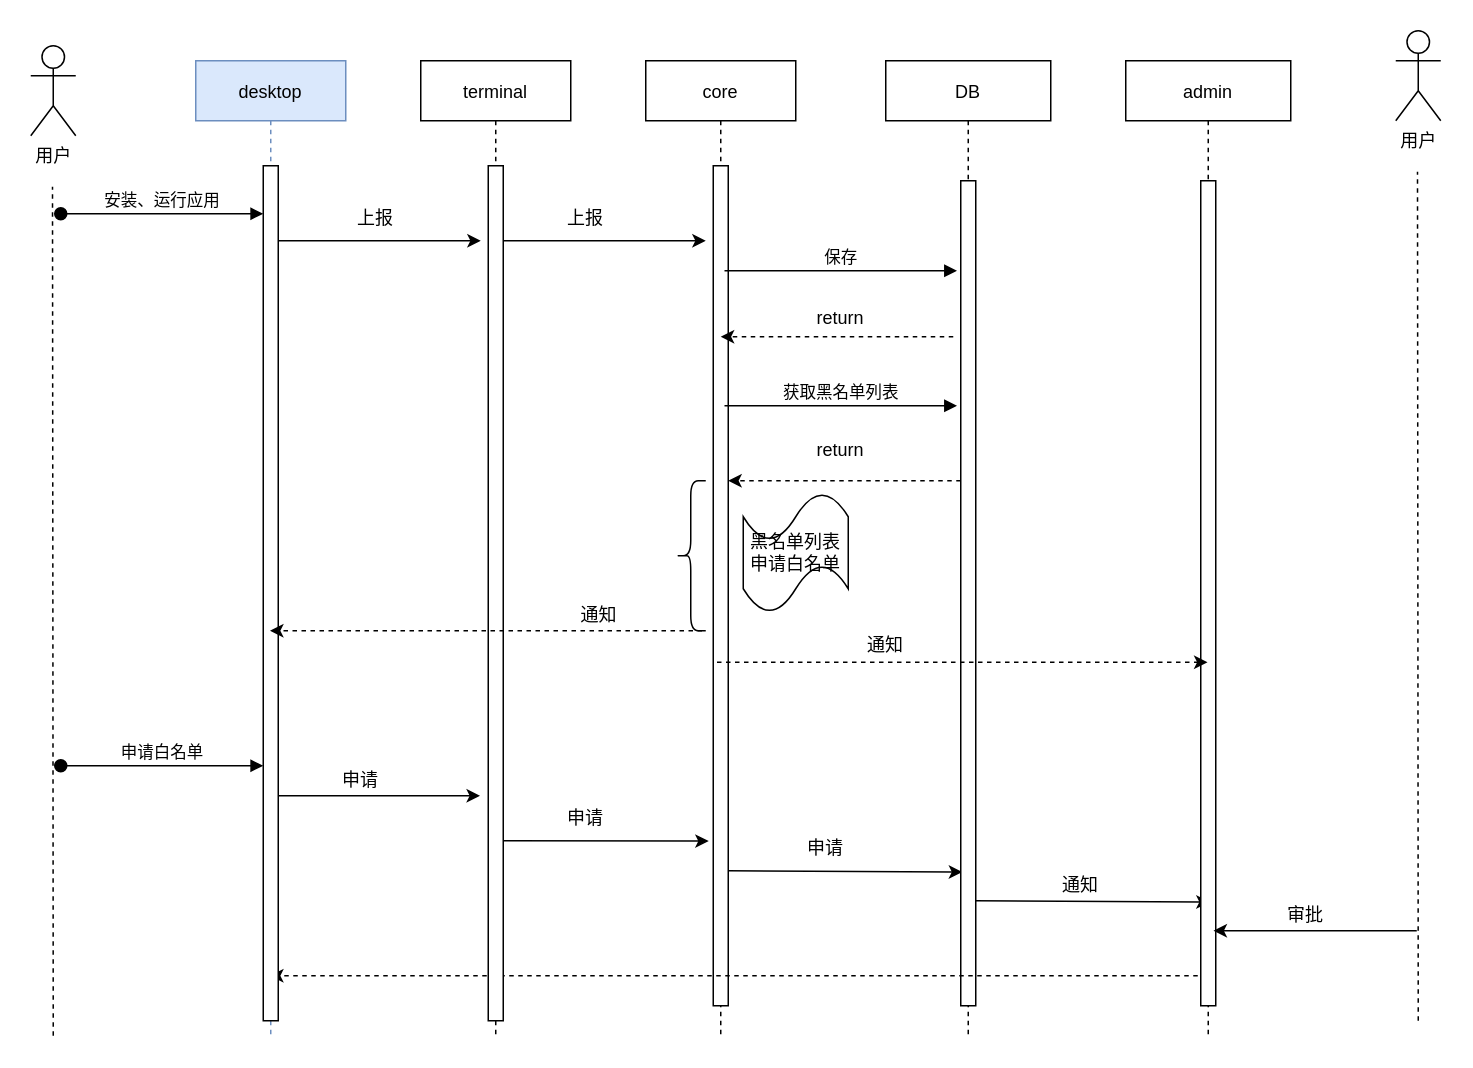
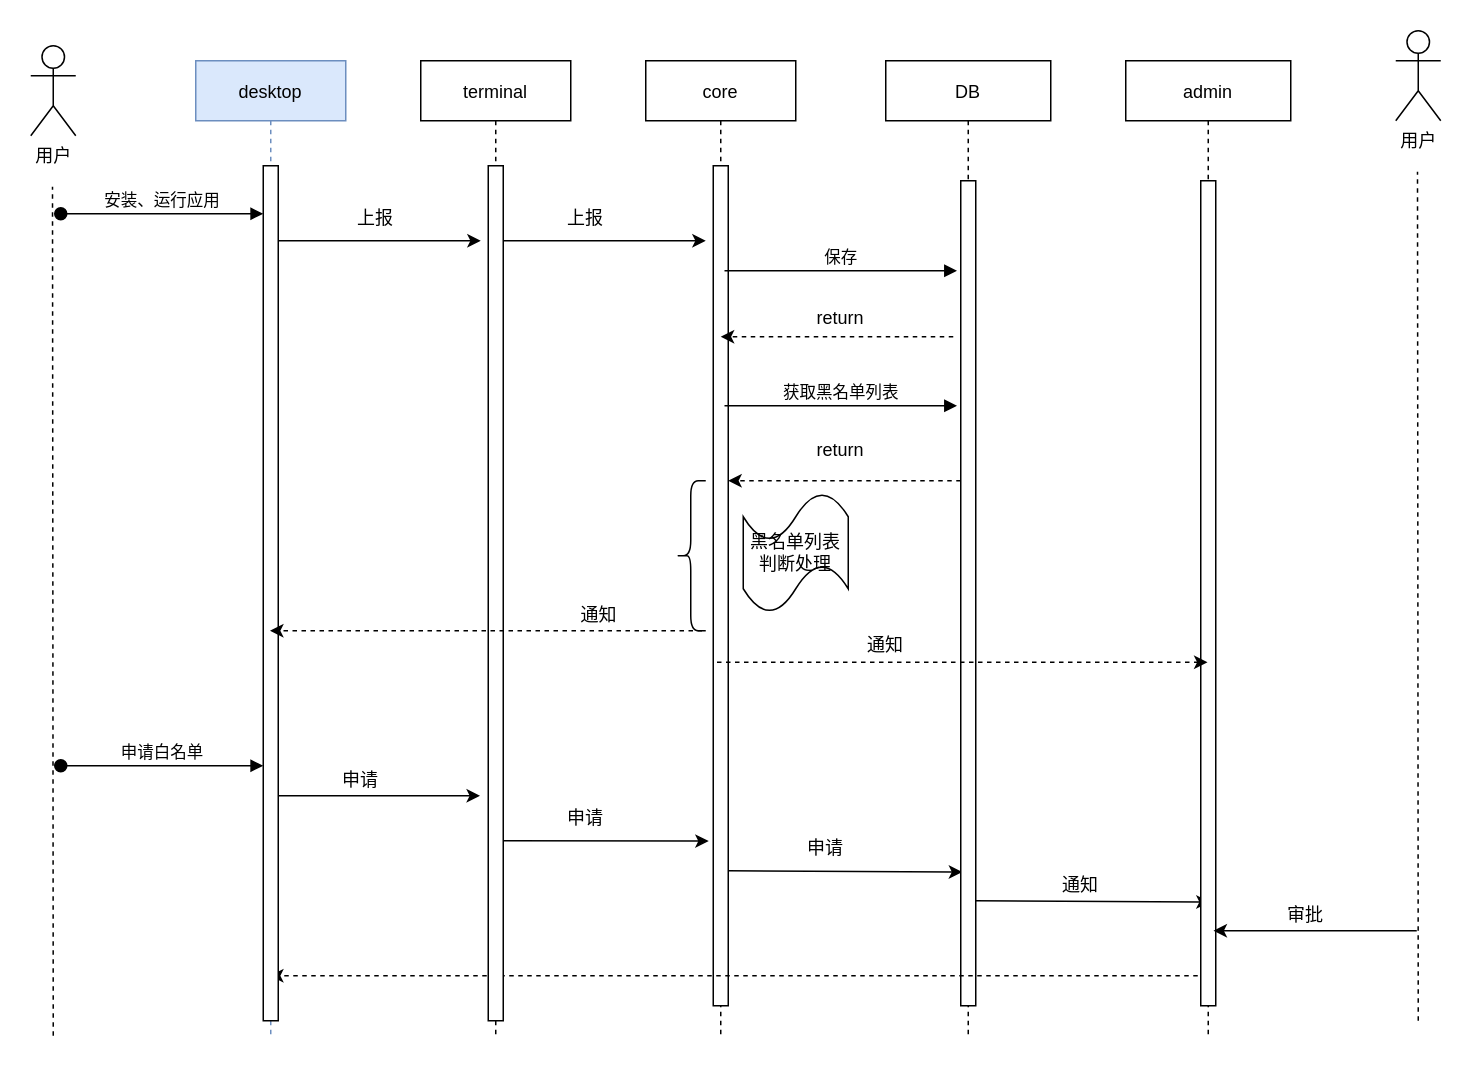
- <mxCell id="30" value="黑名单列表&lt;br&gt;申请白名单" style="shape=tape;whiteSpace=wrap;html=1;" vertex="1" parent="1"><mxGeometry x="495" y="328" width="70" height="80" as="geometry" /></mxCell>
+ <mxCell id="30" value="黑名单列表&lt;br&gt;判断处理" style="shape=tape;whiteSpace=wrap;html=1;" vertex="1" parent="1"><mxGeometry x="495" y="328" width="70" height="80" as="geometry" /></mxCell>
